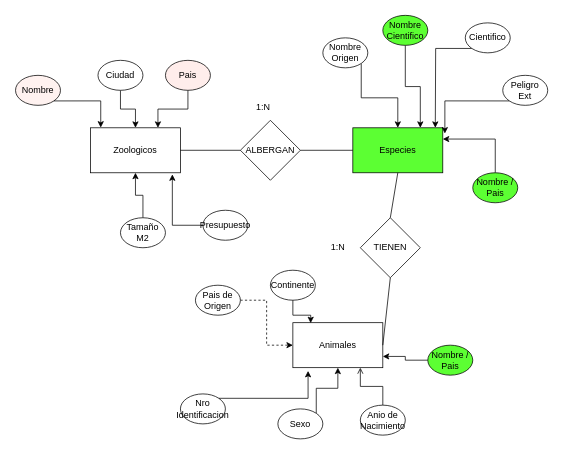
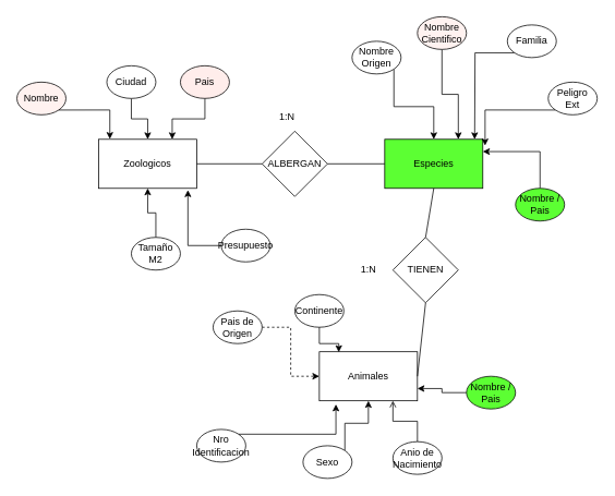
- <mxCell id="16" value="Nombre Cientifico" style="ellipse;whiteSpace=wrap;html=1;fillColor=#5cff33;" vertex="1" parent="1"><mxGeometry x="510" y="20" width="60" height="40" as="geometry" /></mxCell>
+ <mxCell id="16" value="Nombre Cientifico" style="ellipse;whiteSpace=wrap;html=1;fillColor=#FFF2F0;" vertex="1" parent="1"><mxGeometry x="510" y="20" width="60" height="40" as="geometry" /></mxCell>
- <mxCell id="18" value="Cientifico" style="ellipse;whiteSpace=wrap;html=1;" vertex="1" parent="1"><mxGeometry x="620" y="30" width="60" height="40" as="geometry" /></mxCell>
+ <mxCell id="18" value="Familia" style="ellipse;whiteSpace=wrap;html=1;" vertex="1" parent="1"><mxGeometry x="620" y="30" width="60" height="40" as="geometry" /></mxCell>
